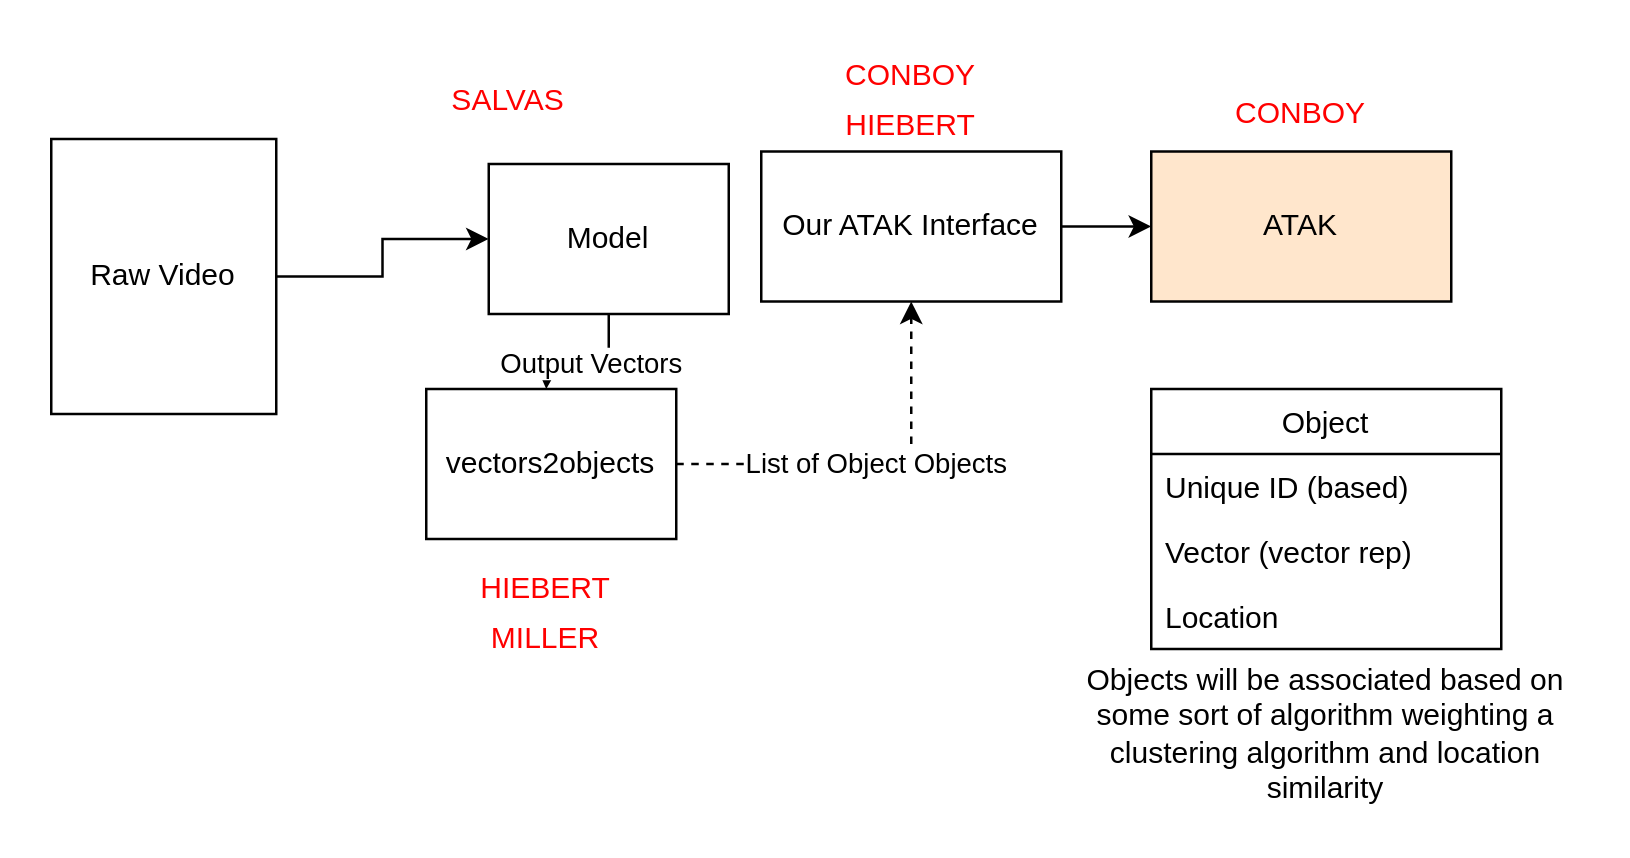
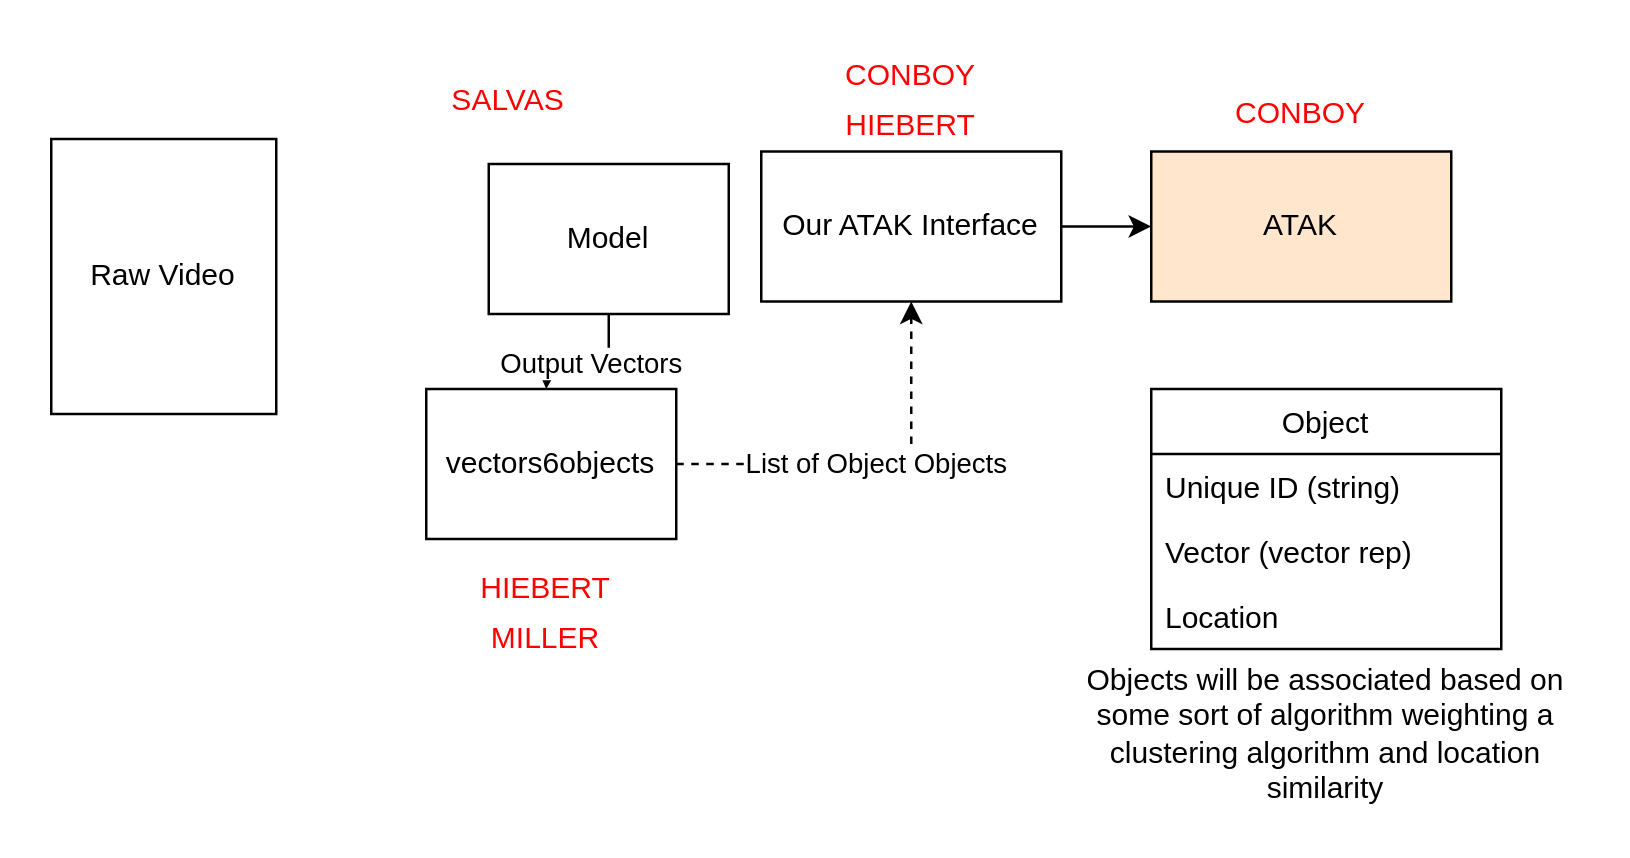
- <mxCell id="2" style="edgeStyle=orthogonalEdgeStyle;rounded=0;orthogonalLoop=1;jettySize=auto;html=1;" edge="1" parent="1" source="3" target="5"><mxGeometry relative="1" as="geometry"><mxPoint x="180" y="90" as="targetPoint" /></mxGeometry></mxCell>
- <mxCell id="7" value="vectors2objects" style="rounded=0;whiteSpace=wrap;html=1;" vertex="1" parent="1"><mxGeometry x="170" y="155" width="100" height="60" as="geometry" /></mxCell>
+ <mxCell id="7" value="vectors6objects" style="rounded=0;whiteSpace=wrap;html=1;" vertex="1" parent="1"><mxGeometry x="170" y="155" width="100" height="60" as="geometry" /></mxCell>
- <mxCell id="17" value="Unique ID (based)" style="text;strokeColor=none;fillColor=none;align=left;verticalAlign=top;spacingLeft=4;spacingRight=4;overflow=hidden;rotatable=0;points=[[0,0.5],[1,0.5]];portConstraint=eastwest;" vertex="1" parent="16"><mxGeometry y="26" width="140" height="26" as="geometry" /></mxCell>
+ <mxCell id="17" value="Unique ID (string)" style="text;strokeColor=none;fillColor=none;align=left;verticalAlign=top;spacingLeft=4;spacingRight=4;overflow=hidden;rotatable=0;points=[[0,0.5],[1,0.5]];portConstraint=eastwest;" vertex="1" parent="16"><mxGeometry y="26" width="140" height="26" as="geometry" /></mxCell>
